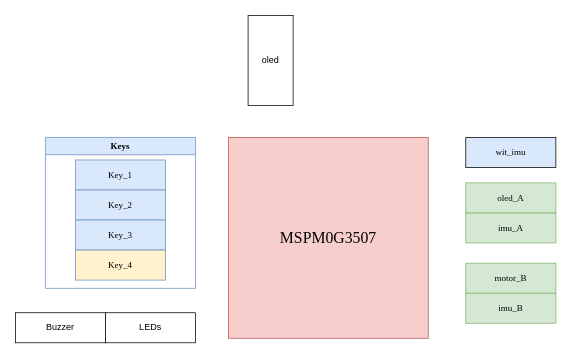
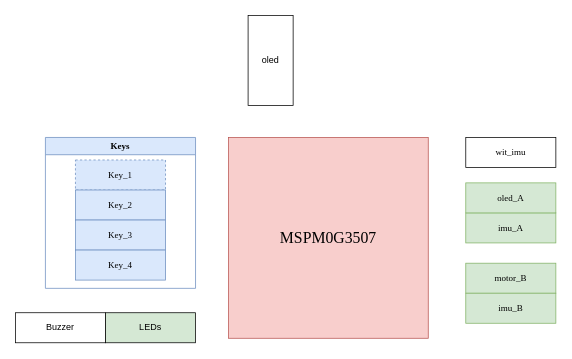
- <mxCell id="3" value="wit_imu" style="rounded=0;whiteSpace=wrap;html=1;fontFamily=Times New Roman;fillColor=#dae8fc;" vertex="1" parent="1"><mxGeometry x="620" y="182.5" width="120" height="40" as="geometry" /></mxCell>
+ <mxCell id="3" value="wit_imu" style="rounded=0;whiteSpace=wrap;html=1;fontFamily=Times New Roman;" vertex="1" parent="1"><mxGeometry x="620" y="182.5" width="120" height="40" as="geometry" /></mxCell>
- <mxCell id="10" value="Key&lt;span style=&quot;background-color: initial;&quot;&gt;_1&lt;/span&gt;" style="rounded=0;whiteSpace=wrap;html=1;fillColor=#dae8fc;strokeColor=#6c8ebf;fontFamily=Times New Roman;" vertex="1" parent="9"><mxGeometry x="40" y="30" width="120" height="40" as="geometry" /></mxCell>
+ <mxCell id="10" value="Key&lt;span style=&quot;background-color: initial;&quot;&gt;_1&lt;/span&gt;" style="rounded=0;whiteSpace=wrap;html=1;fillColor=#dae8fc;strokeColor=#6c8ebf;fontFamily=Times New Roman;dashed=1;" vertex="1" parent="9"><mxGeometry x="40" y="30" width="120" height="40" as="geometry" /></mxCell>
- <mxCell id="13" value="Key_4" style="rounded=0;whiteSpace=wrap;html=1;fillColor=#fff2cc;strokeColor=#6c8ebf;fontFamily=Times New Roman;" vertex="1" parent="9"><mxGeometry x="40" y="150" width="120" height="40" as="geometry" /></mxCell>
+ <mxCell id="13" value="Key_4" style="rounded=0;whiteSpace=wrap;html=1;fillColor=#dae8fc;strokeColor=#6c8ebf;fontFamily=Times New Roman;" vertex="1" parent="9"><mxGeometry x="40" y="150" width="120" height="40" as="geometry" /></mxCell>
- <mxCell id="8" value="LEDs" style="rounded=0;whiteSpace=wrap;html=1;" vertex="1" parent="1"><mxGeometry x="140" y="416" width="120" height="40" as="geometry" /></mxCell>
+ <mxCell id="8" value="LEDs" style="rounded=0;whiteSpace=wrap;html=1;fillColor=#d5e8d4;" vertex="1" parent="1"><mxGeometry x="140" y="416" width="120" height="40" as="geometry" /></mxCell>
